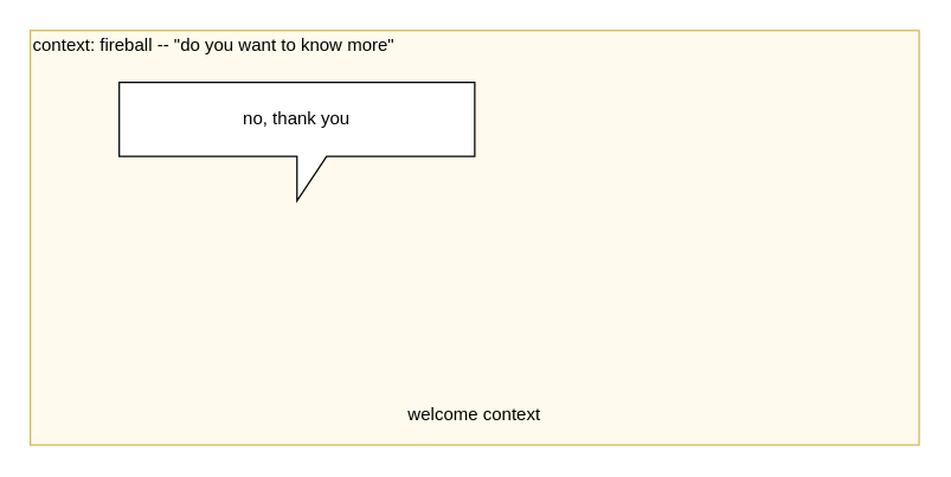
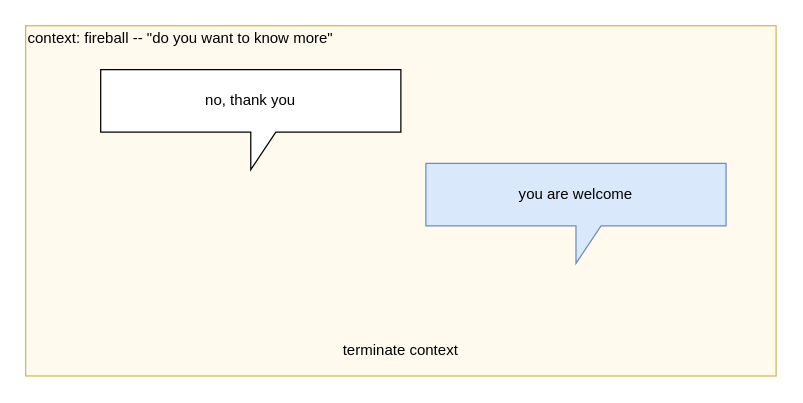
+ <mxCell id="4" value="&lt;span&gt;you are welcome&lt;br&gt;&lt;/span&gt;" style="shape=callout;whiteSpace=wrap;html=1;perimeter=calloutPerimeter;fillColor=#dae8fc;strokeColor=#6c8ebf;" parent="1" vertex="1"><mxGeometry x="340" y="130" width="240" height="80" as="geometry" /></mxCell>
- <mxCell id="6" value="welcome context" style="text;html=1;strokeColor=none;fillColor=none;align=center;verticalAlign=middle;whiteSpace=wrap;rounded=0;" vertex="1" parent="1"><mxGeometry x="190" y="270" width="260" height="20" as="geometry" /></mxCell>
+ <mxCell id="6" value="terminate context" style="text;html=1;strokeColor=none;fillColor=none;align=center;verticalAlign=middle;whiteSpace=wrap;rounded=0;" vertex="1" parent="1"><mxGeometry x="190" y="270" width="260" height="20" as="geometry" /></mxCell>
